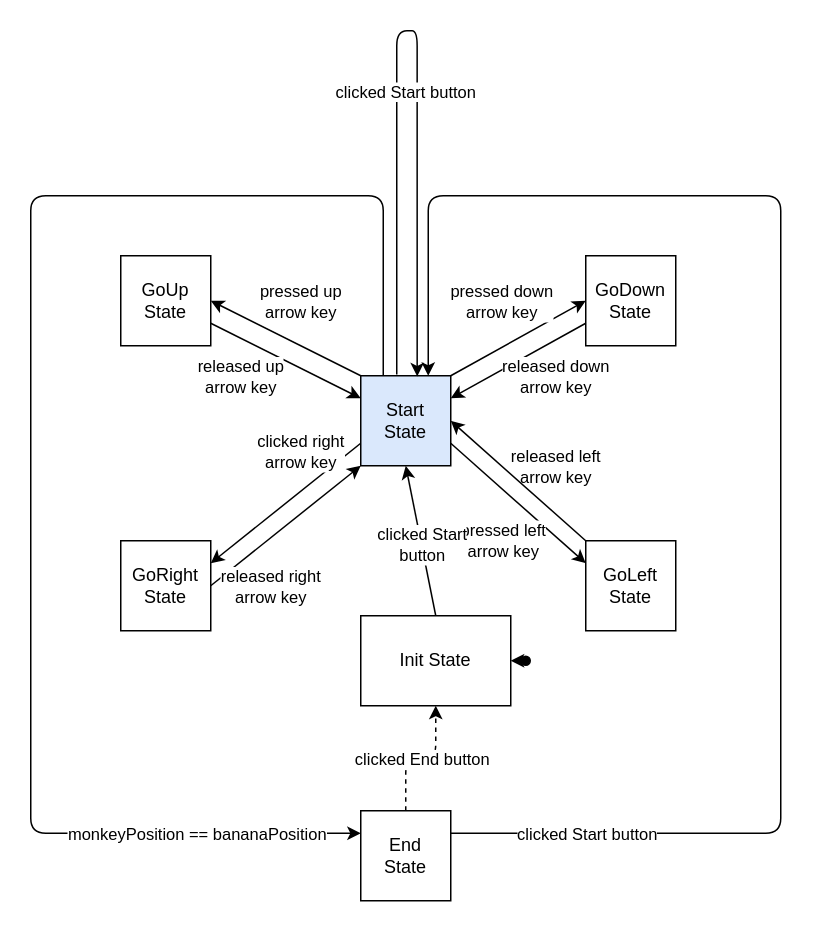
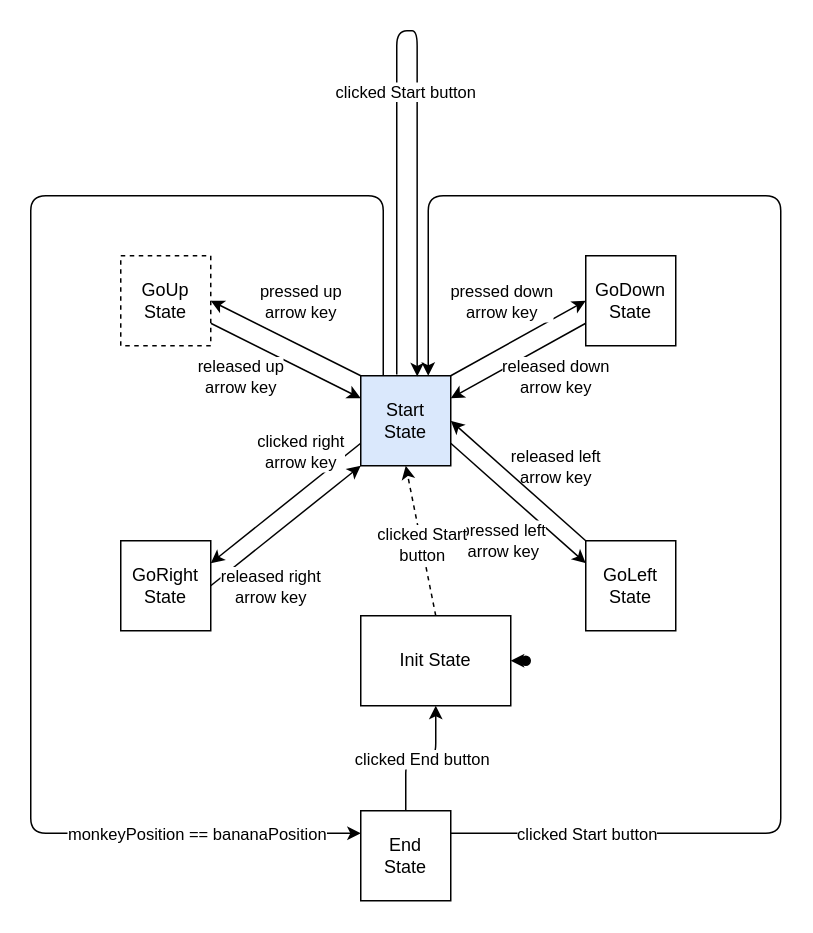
- <mxCell id="11" value="GoUp&lt;br&gt;State" style="rounded=0;whiteSpace=wrap;html=1;" vertex="1" parent="1"><mxGeometry x="80" y="170" width="60" height="60" as="geometry" /></mxCell>
+ <mxCell id="11" value="GoUp&lt;br&gt;State" style="rounded=0;whiteSpace=wrap;html=1;dashed=1;" vertex="1" parent="1"><mxGeometry x="80" y="170" width="60" height="60" as="geometry" /></mxCell>
- <mxCell id="20" style="edgeStyle=none;rounded=0;orthogonalLoop=1;jettySize=auto;html=1;exitX=0.5;exitY=0;exitDx=0;exitDy=0;entryX=0.5;entryY=1;entryDx=0;entryDy=0;startArrow=none;startFill=0;endArrow=classic;endFill=1;" edge="1" parent="1" source="22" target="9"><mxGeometry relative="1" as="geometry"><mxPoint x="262" y="410" as="sourcePoint" /><mxPoint x="262" y="310" as="targetPoint" /></mxGeometry></mxCell>
+ <mxCell id="20" style="edgeStyle=none;rounded=0;orthogonalLoop=1;jettySize=auto;html=1;exitX=0.5;exitY=0;exitDx=0;exitDy=0;entryX=0.5;entryY=1;entryDx=0;entryDy=0;startArrow=none;startFill=0;endArrow=classic;endFill=1;dashed=1;" edge="1" parent="1" source="22" target="9"><mxGeometry relative="1" as="geometry"><mxPoint x="262" y="410" as="sourcePoint" /><mxPoint x="262" y="310" as="targetPoint" /></mxGeometry></mxCell>
- <mxCell id="25" style="edgeStyle=orthogonalEdgeStyle;rounded=1;orthogonalLoop=1;jettySize=auto;html=1;exitX=0.5;exitY=0;exitDx=0;exitDy=0;entryX=0.5;entryY=1;entryDx=0;entryDy=0;startArrow=none;startFill=0;endArrow=classic;endFill=1;dashed=1;" edge="1" parent="1" source="27" target="22"><mxGeometry relative="1" as="geometry"><mxPoint x="275" y="540" as="sourcePoint" /><mxPoint x="275" y="470" as="targetPoint" /></mxGeometry></mxCell>
+ <mxCell id="25" style="edgeStyle=orthogonalEdgeStyle;rounded=1;orthogonalLoop=1;jettySize=auto;html=1;exitX=0.5;exitY=0;exitDx=0;exitDy=0;entryX=0.5;entryY=1;entryDx=0;entryDy=0;startArrow=none;startFill=0;endArrow=classic;endFill=1;" edge="1" parent="1" source="27" target="22"><mxGeometry relative="1" as="geometry"><mxPoint x="275" y="540" as="sourcePoint" /><mxPoint x="275" y="470" as="targetPoint" /></mxGeometry></mxCell>
